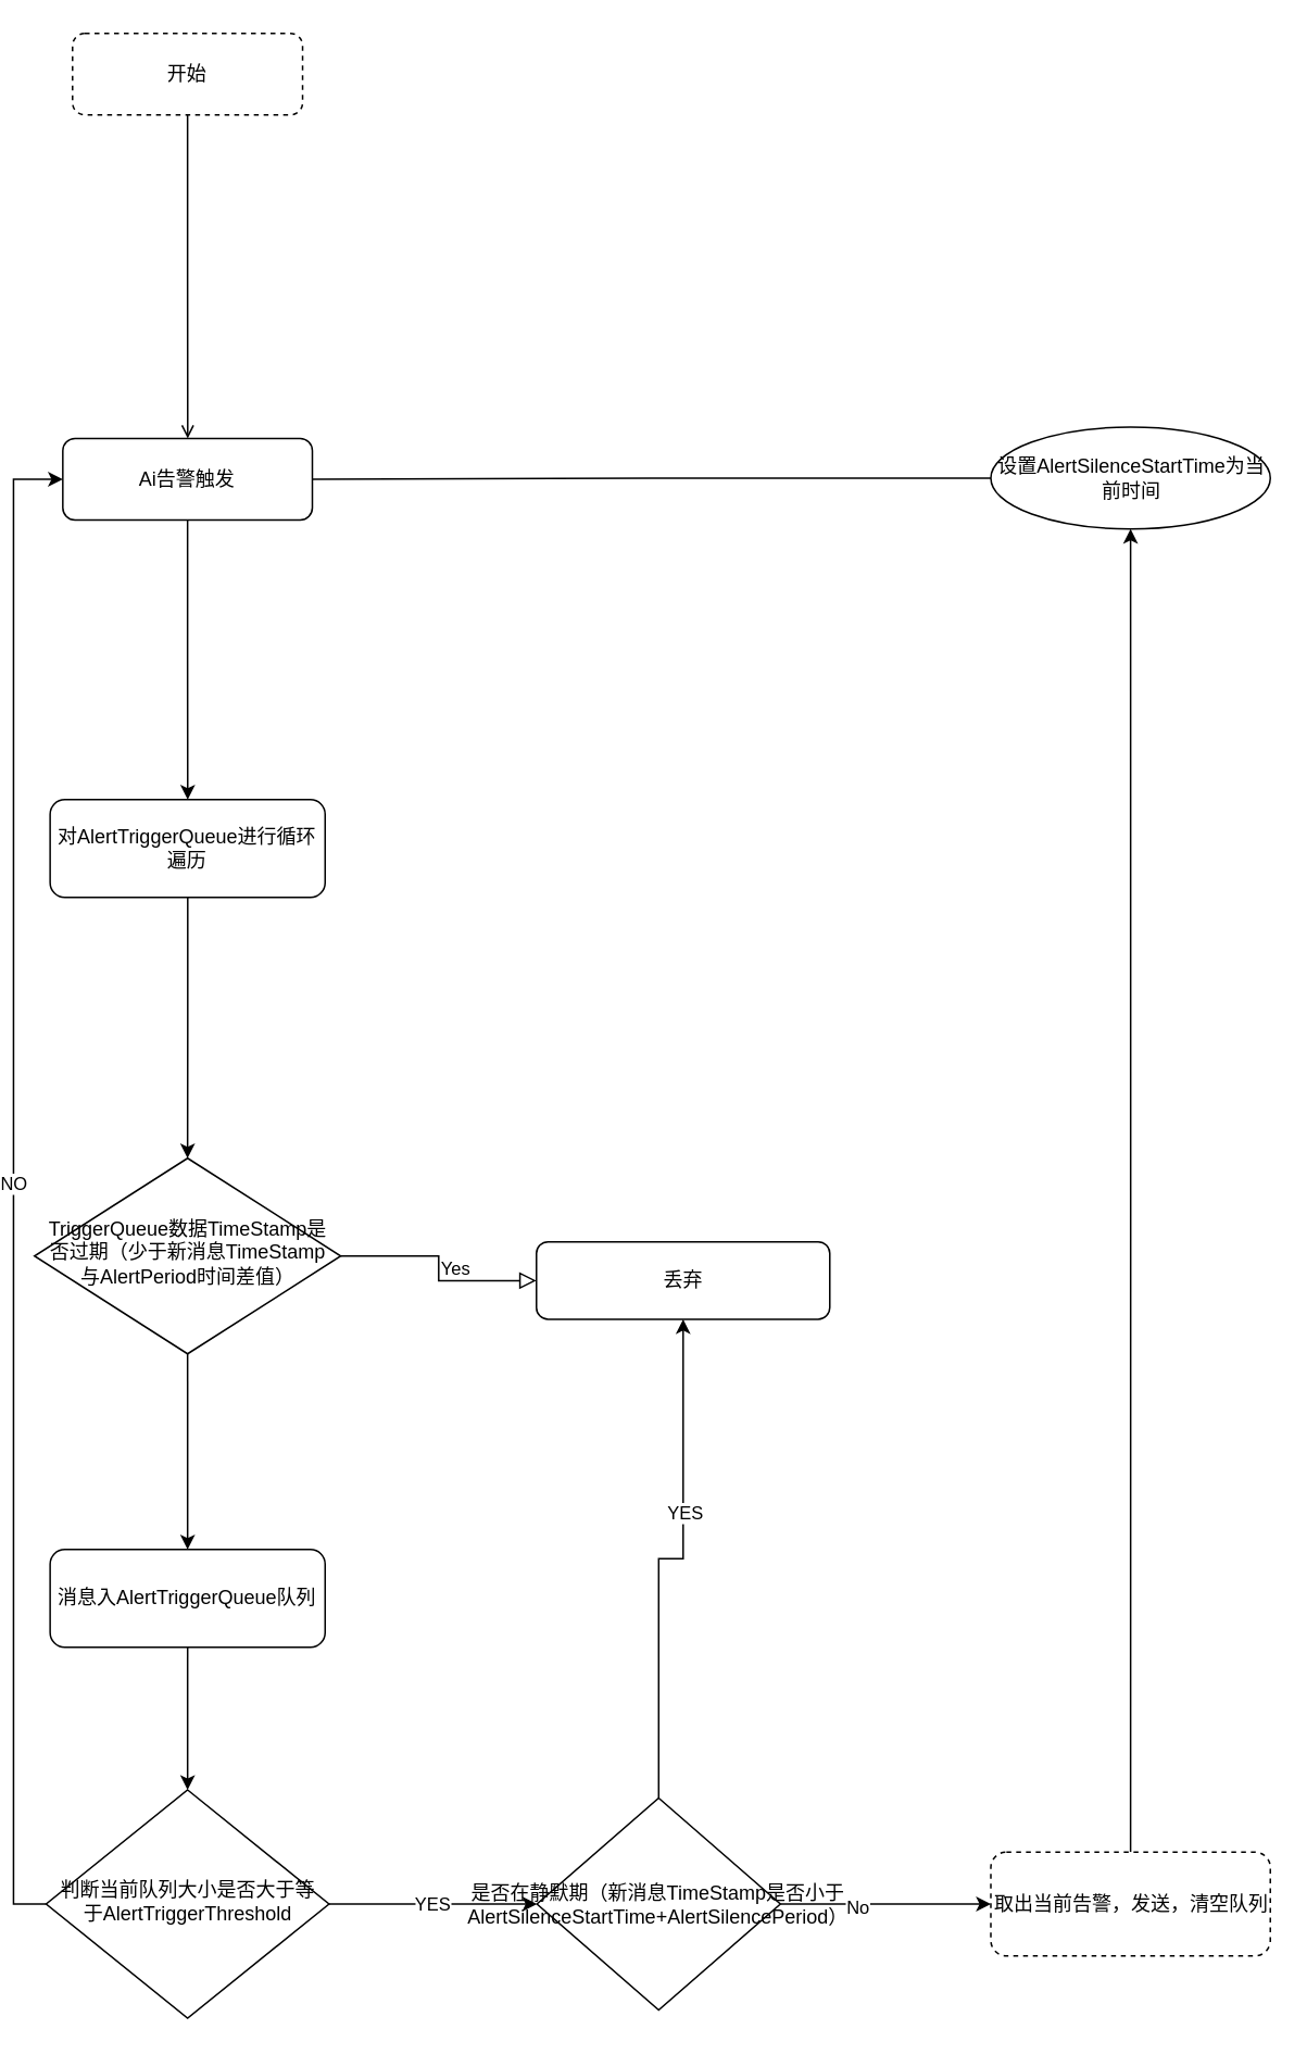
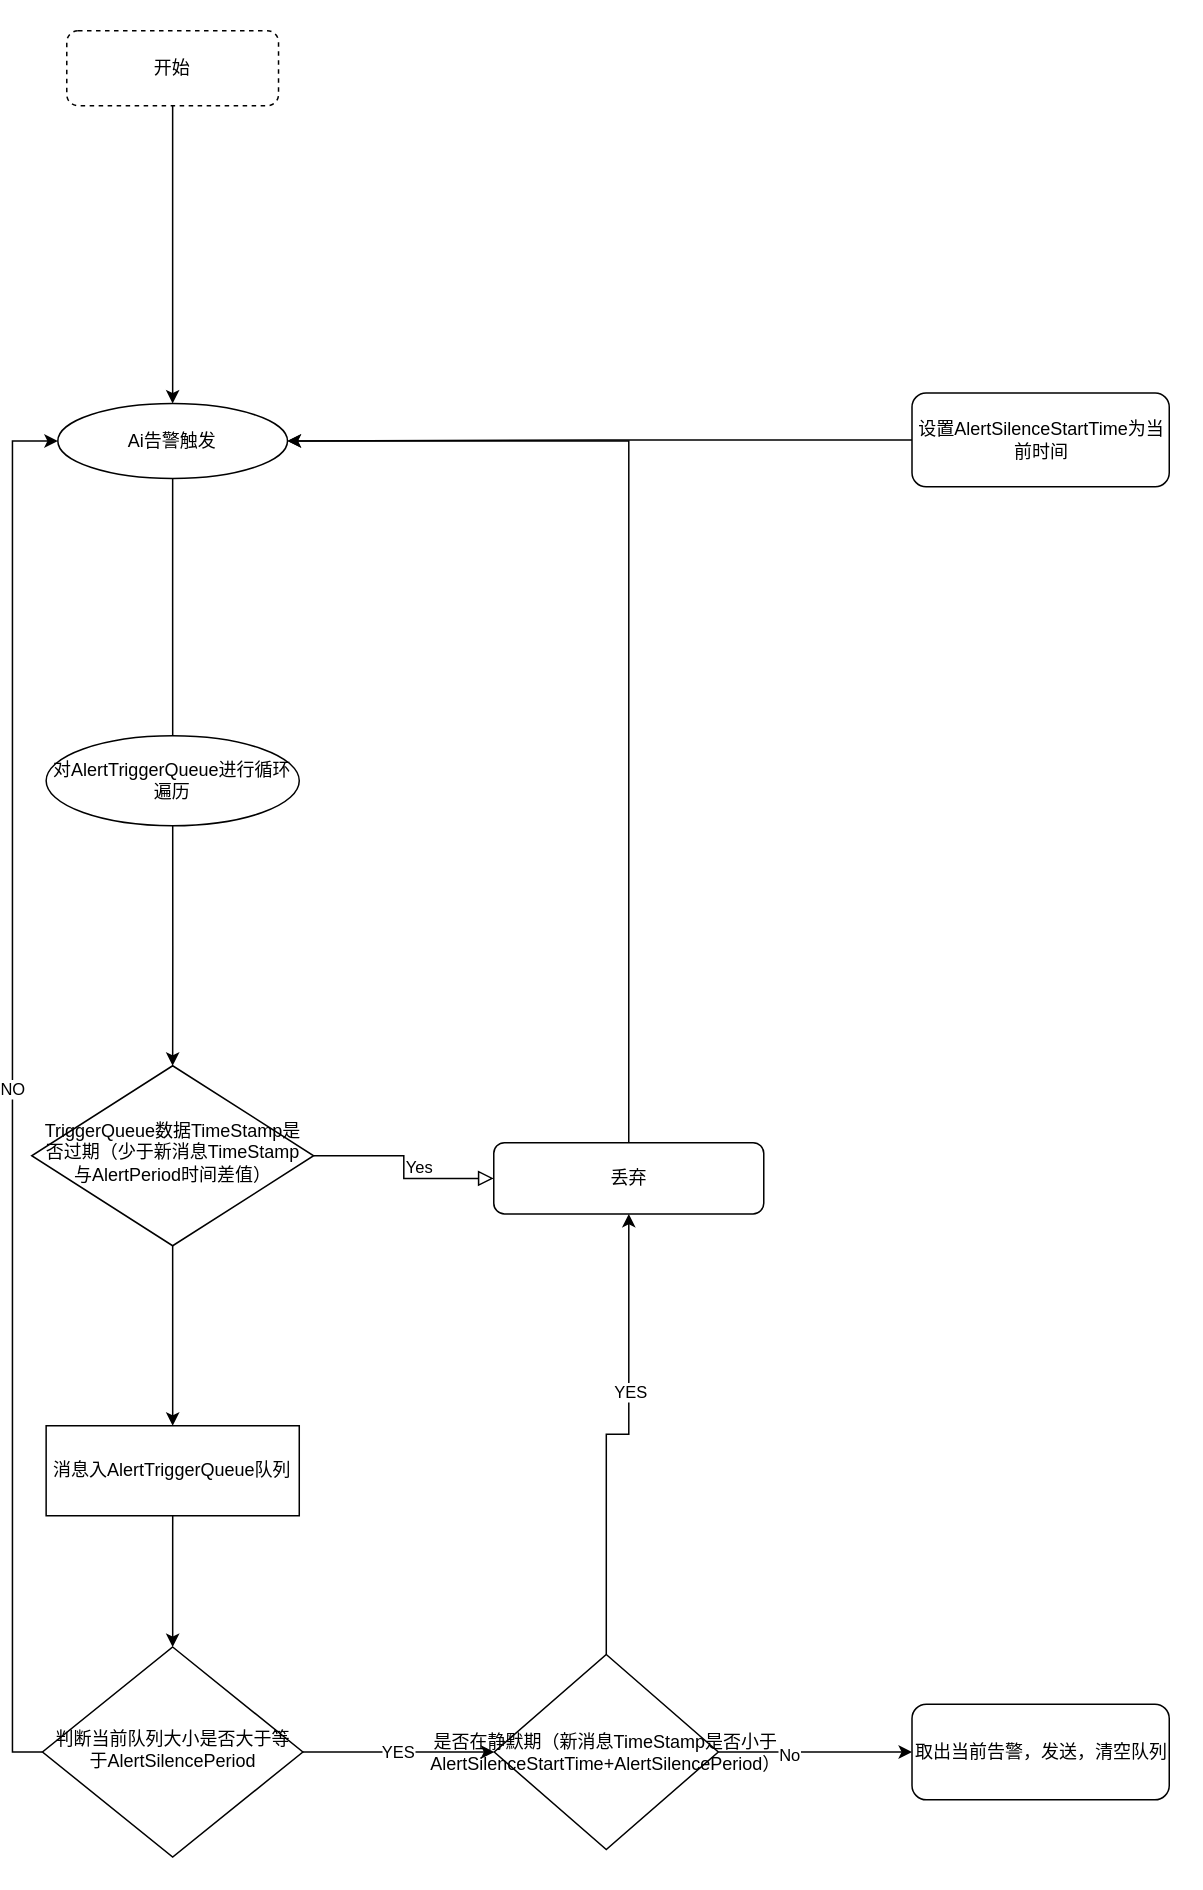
- <mxCell id="14" style="edgeStyle=orthogonalEdgeStyle;rounded=0;orthogonalLoop=1;jettySize=auto;html=1;exitX=0.5;exitY=1;exitDx=0;exitDy=0;endArrow=open;" edge="1" parent="1" source="15" target="8"><mxGeometry relative="1" as="geometry" /></mxCell>
+ <mxCell id="14" style="edgeStyle=orthogonalEdgeStyle;rounded=0;orthogonalLoop=1;jettySize=auto;html=1;exitX=0.5;exitY=1;exitDx=0;exitDy=0;" edge="1" parent="1" source="15" target="8"><mxGeometry relative="1" as="geometry" /></mxCell>
- <mxCell id="21" value="设置&lt;span style=&quot;background-color: initial;&quot;&gt;AlertSilenceStartTime&lt;/span&gt;&lt;span style=&quot;background-color: initial;&quot;&gt;为当前时间&lt;/span&gt;" style="ellipse;whiteSpace=wrap;html=1;fontSize=12;glass=0;strokeWidth=1;shadow=0;" parent="1" vertex="1"><mxGeometry x="607.5" y="261.5" width="171.5" height="62.5" as="geometry" /></mxCell>
+ <mxCell id="21" value="设置&lt;span style=&quot;background-color: initial;&quot;&gt;AlertSilenceStartTime&lt;/span&gt;&lt;span style=&quot;background-color: initial;&quot;&gt;为当前时间&lt;/span&gt;" style="rounded=1;whiteSpace=wrap;html=1;fontSize=12;glass=0;strokeWidth=1;shadow=0;" parent="1" vertex="1"><mxGeometry x="607.5" y="261.5" width="171.5" height="62.5" as="geometry" /></mxCell>
- <mxCell id="8" value="Ai告警触发" style="rounded=1;whiteSpace=wrap;html=1;fontSize=12;glass=0;strokeWidth=1;shadow=0;" parent="1" vertex="1"><mxGeometry x="38.05" y="268.5" width="153.12" height="50" as="geometry" /></mxCell>
+ <mxCell id="8" value="Ai告警触发" style="ellipse;whiteSpace=wrap;html=1;fontSize=12;glass=0;strokeWidth=1;shadow=0;" parent="1" vertex="1"><mxGeometry x="38.05" y="268.5" width="153.12" height="50" as="geometry" /></mxCell>
- <mxCell id="20" style="edgeStyle=orthogonalEdgeStyle;rounded=0;orthogonalLoop=1;jettySize=auto;html=1;entryX=1;entryY=0.5;entryDx=0;entryDy=0;endArrow=none;" edge="1" parent="1" source="21" target="8"><mxGeometry relative="1" as="geometry" /></mxCell>
+ <mxCell id="20" style="edgeStyle=orthogonalEdgeStyle;rounded=0;orthogonalLoop=1;jettySize=auto;html=1;entryX=1;entryY=0.5;entryDx=0;entryDy=0;" edge="1" parent="1" source="21" target="8"><mxGeometry relative="1" as="geometry" /></mxCell>
+ <mxCell id="5" style="edgeStyle=orthogonalEdgeStyle;rounded=0;orthogonalLoop=1;jettySize=auto;html=1;exitX=0.5;exitY=0;exitDx=0;exitDy=0;entryX=1;entryY=0.5;entryDx=0;entryDy=0;" edge="1" parent="1" source="6" target="8"><mxGeometry relative="1" as="geometry" /></mxCell>
- <mxCell id="7" style="edgeStyle=orthogonalEdgeStyle;rounded=0;orthogonalLoop=1;jettySize=auto;html=1;exitX=0.5;exitY=1;exitDx=0;exitDy=0;" edge="1" parent="1" source="8" target="17"><mxGeometry relative="1" as="geometry" /></mxCell>
+ <mxCell id="7" style="edgeStyle=orthogonalEdgeStyle;rounded=0;orthogonalLoop=1;jettySize=auto;html=1;exitX=0.5;exitY=1;exitDx=0;exitDy=0;endArrow=none;" edge="1" parent="1" source="8" target="17"><mxGeometry relative="1" as="geometry" /></mxCell>
- <mxCell id="17" value="对AlertTriggerQueue进行循环遍历" style="rounded=1;whiteSpace=wrap;html=1;fontSize=12;glass=0;strokeWidth=1;shadow=0;" parent="1" vertex="1"><mxGeometry x="30.26" y="490" width="168.75" height="60" as="geometry" /></mxCell>
+ <mxCell id="17" value="对AlertTriggerQueue进行循环遍历" style="ellipse;whiteSpace=wrap;html=1;fontSize=12;glass=0;strokeWidth=1;shadow=0;" parent="1" vertex="1"><mxGeometry x="30.26" y="490" width="168.75" height="60" as="geometry" /></mxCell>
- <mxCell id="12" style="edgeStyle=orthogonalEdgeStyle;rounded=0;orthogonalLoop=1;jettySize=auto;html=1;exitX=0.5;exitY=0;exitDx=0;exitDy=0;" edge="1" parent="1" source="13" target="21"><mxGeometry relative="1" as="geometry" /></mxCell>
- <mxCell id="19" value="消息入&lt;span style=&quot;background-color: initial;&quot;&gt;AlertTriggerQueue&lt;/span&gt;&lt;span style=&quot;background-color: initial;&quot;&gt;队列&lt;/span&gt;" style="rounded=1;whiteSpace=wrap;html=1;fontSize=12;glass=0;strokeWidth=1;shadow=0;" parent="1" vertex="1"><mxGeometry x="30.26" y="950" width="168.75" height="60" as="geometry" /></mxCell>
+ <mxCell id="19" value="消息入&lt;span style=&quot;background-color: initial;&quot;&gt;AlertTriggerQueue&lt;/span&gt;&lt;span style=&quot;background-color: initial;&quot;&gt;队列&lt;/span&gt;" style="whiteSpace=wrap;html=1;fontSize=12;glass=0;strokeWidth=1;shadow=0;rounded=0;" parent="1" vertex="1"><mxGeometry x="30.26" y="950" width="168.75" height="60" as="geometry" /></mxCell>
- <mxCell id="11" value="&lt;span style=&quot;&quot;&gt;判断当前队列大小是否大于等于&lt;/span&gt;&lt;span style=&quot;background-color: initial;&quot;&gt;AlertTriggerThreshold&lt;/span&gt;" style="rhombus;whiteSpace=wrap;html=1;shadow=0;fontFamily=Helvetica;fontSize=12;align=center;strokeWidth=1;spacing=6;spacingTop=-4;" parent="1" vertex="1"><mxGeometry x="27.83" y="1097.5" width="173.58" height="140" as="geometry" /></mxCell>
+ <mxCell id="11" value="&lt;span style=&quot;&quot;&gt;判断当前队列大小是否大于等于&lt;/span&gt;&lt;span style=&quot;background-color: initial;&quot;&gt;AlertSilencePeriod&lt;/span&gt;" style="rhombus;whiteSpace=wrap;html=1;shadow=0;fontFamily=Helvetica;fontSize=12;align=center;strokeWidth=1;spacing=6;spacingTop=-4;" parent="1" vertex="1"><mxGeometry x="27.83" y="1097.5" width="173.58" height="140" as="geometry" /></mxCell>
- <mxCell id="13" value="取出当前告警，发送，清空队列" style="rounded=1;whiteSpace=wrap;html=1;fontSize=12;glass=0;strokeWidth=1;shadow=0;dashed=1;" parent="1" vertex="1"><mxGeometry x="607.5" y="1135.63" width="171.5" height="63.75" as="geometry" /></mxCell>
+ <mxCell id="13" value="取出当前告警，发送，清空队列" style="rounded=1;whiteSpace=wrap;html=1;fontSize=12;glass=0;strokeWidth=1;shadow=0;" parent="1" vertex="1"><mxGeometry x="607.5" y="1135.63" width="171.5" height="63.75" as="geometry" /></mxCell>
